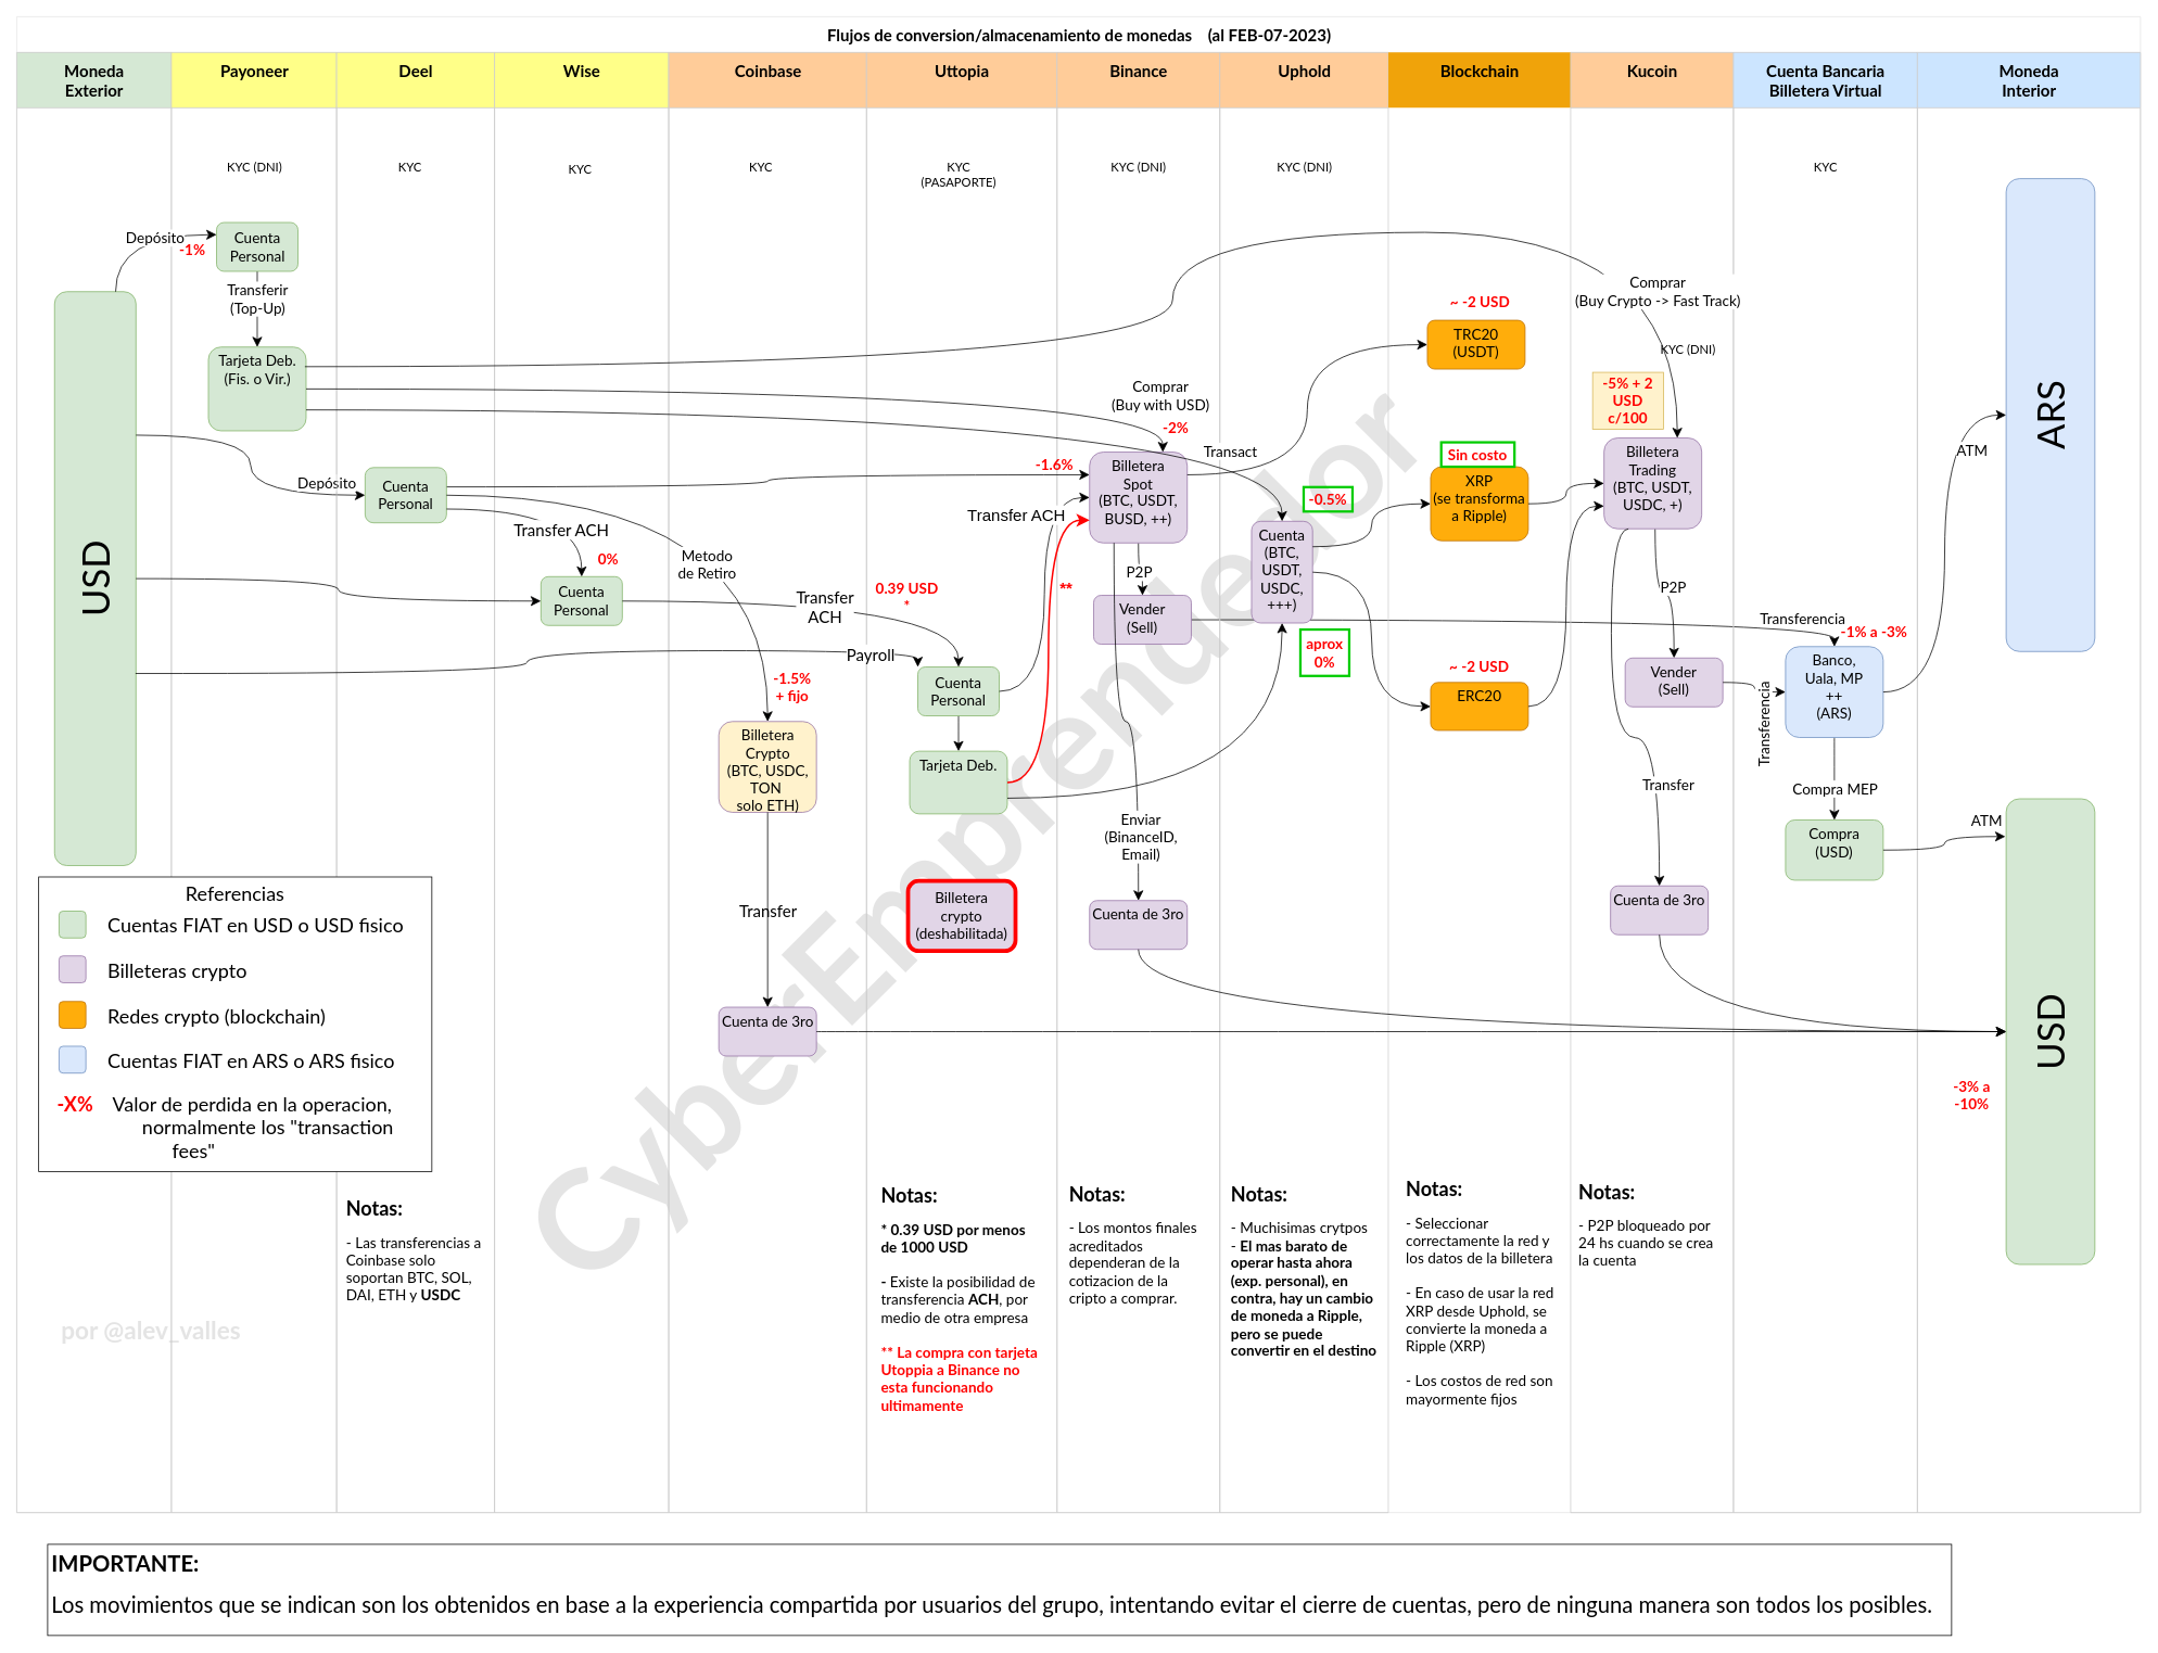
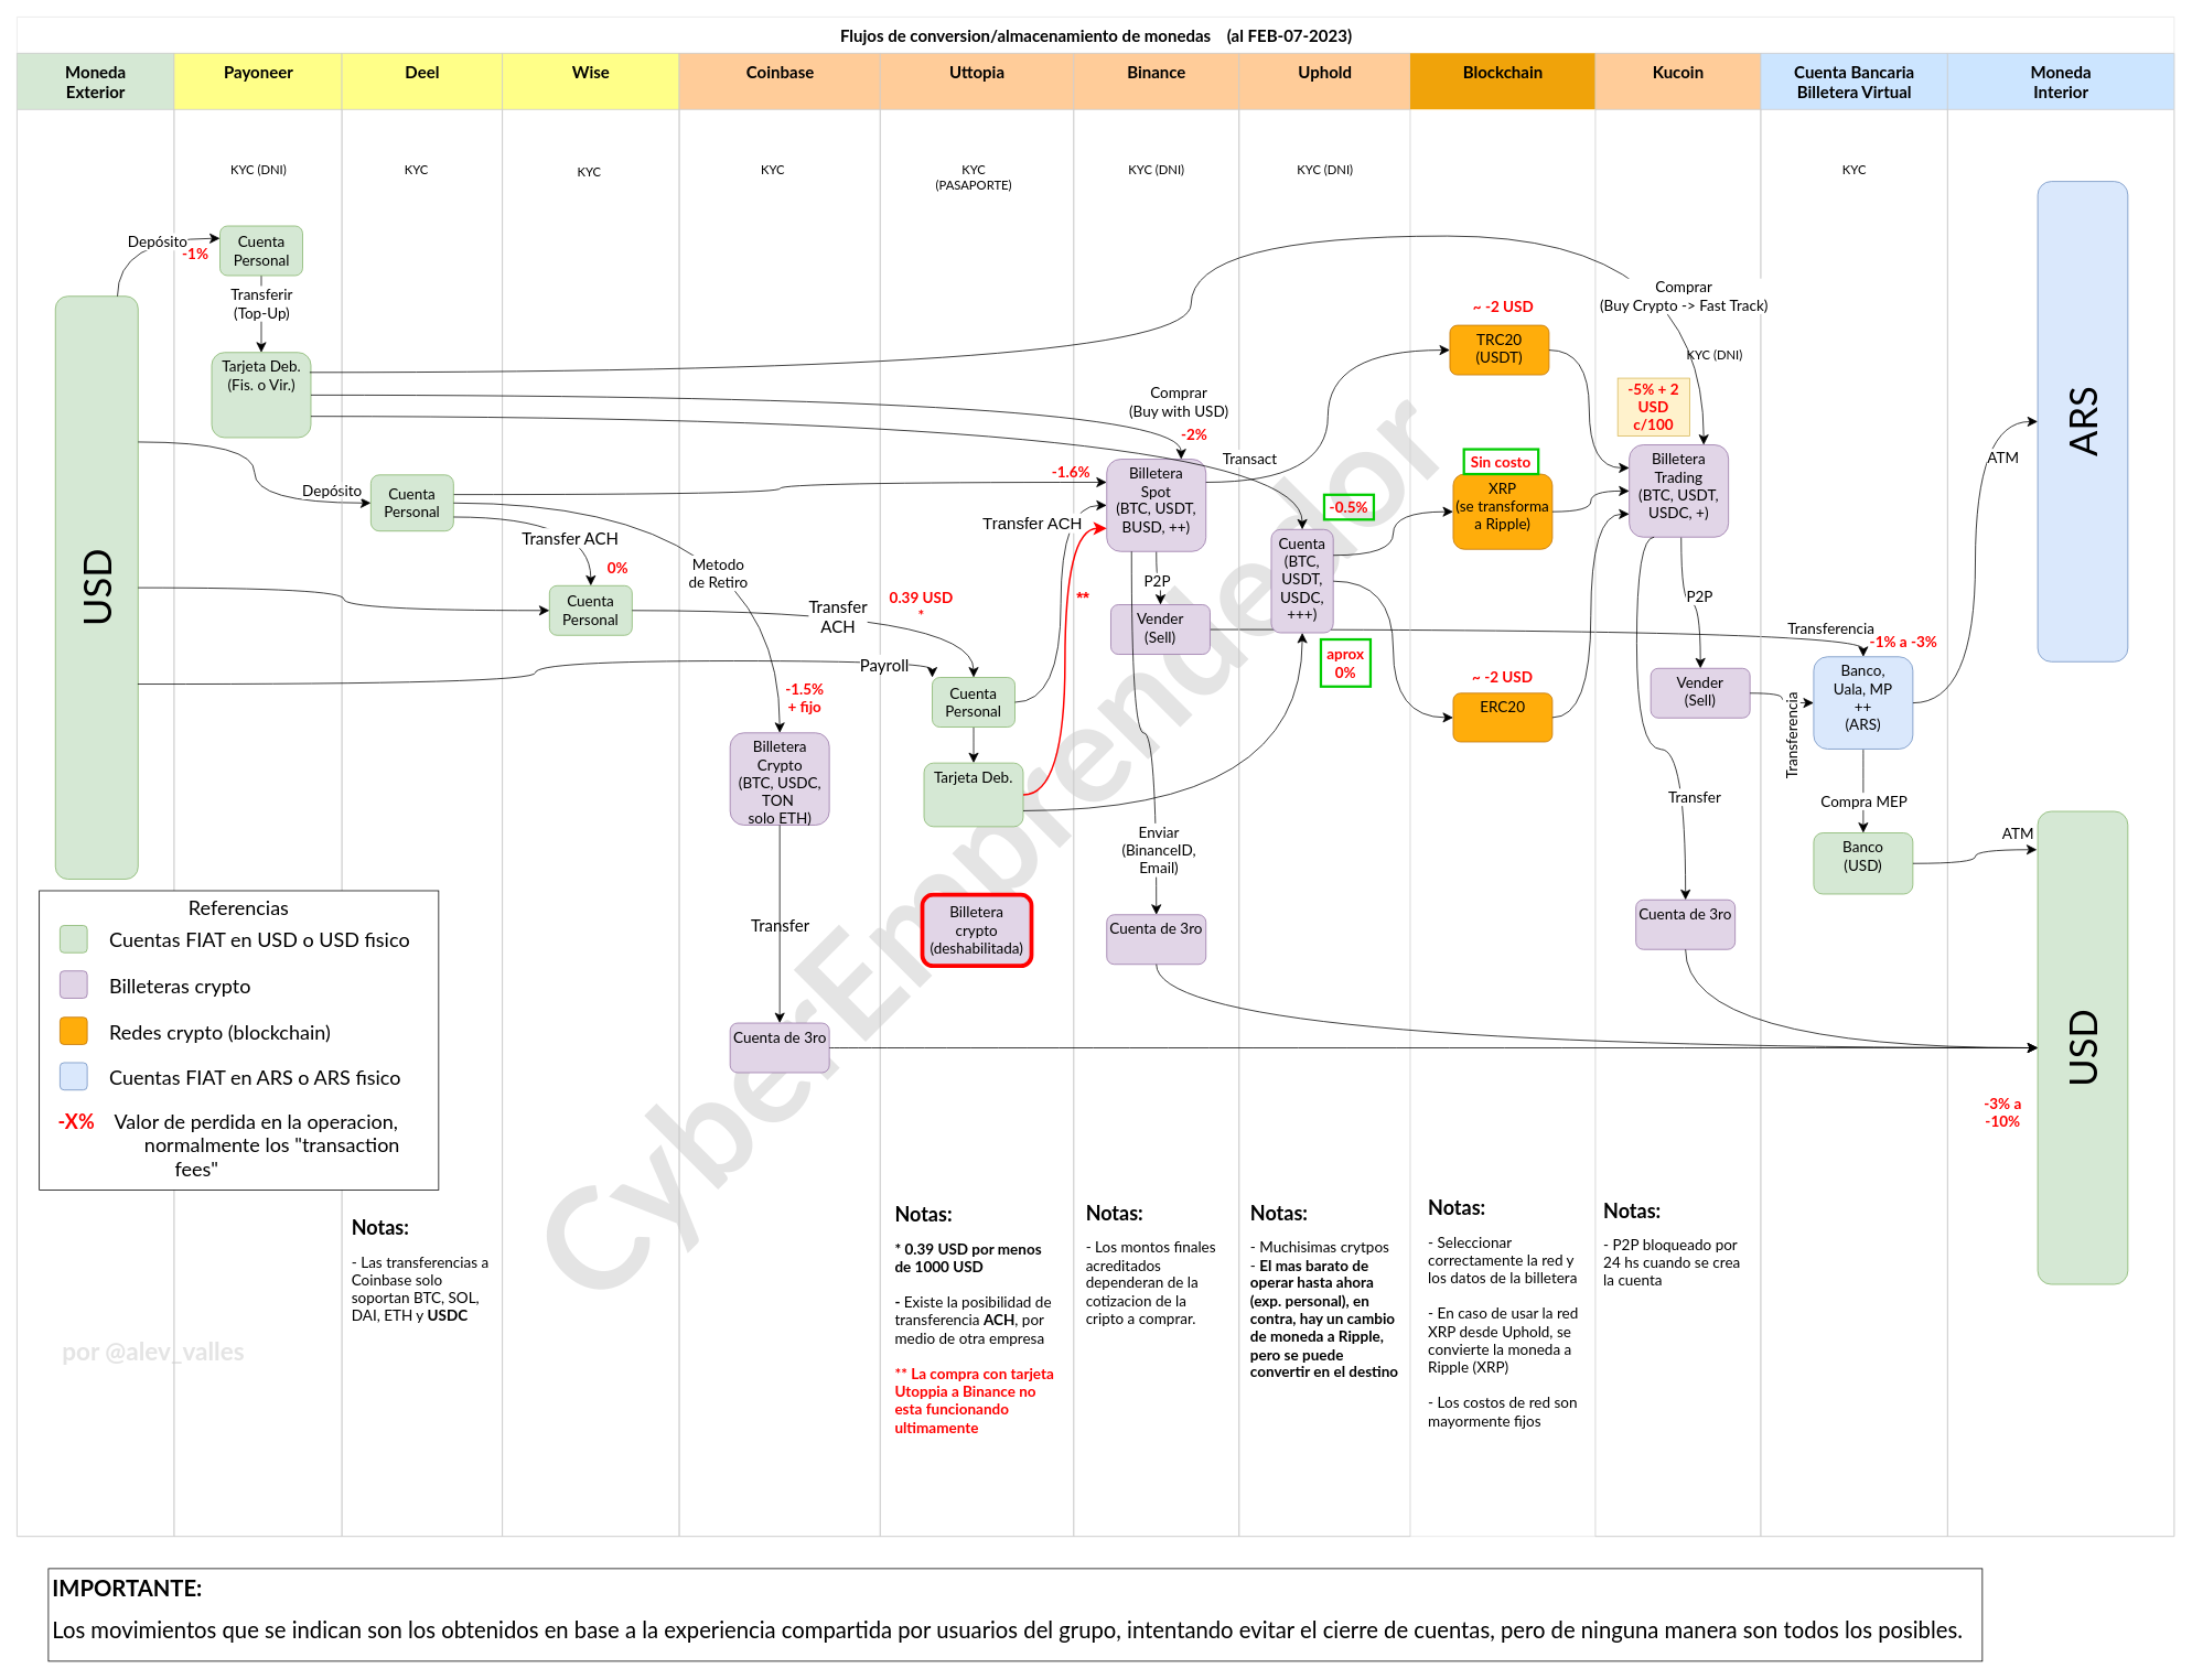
+ <mxCell id="113" style="edgeStyle=orthogonalEdgeStyle;rounded=1;orthogonalLoop=1;jettySize=auto;html=1;exitX=1;exitY=0.5;exitDx=0;exitDy=0;entryX=0;entryY=0.25;entryDx=0;entryDy=0;fontFamily=Lato;fontSource=https%3A%2F%2Ffonts.googleapis.com%2Fcss%3Ffamily%3DLato;fontSize=20;startArrow=none;startFill=0;curved=1;labelBackgroundColor=none;endFill=1;strokeWidth=1;endSize=10;startSize=10;" parent="6" source="76" target="84" edge="1"><mxGeometry relative="1" as="geometry" /></mxCell>
- <mxCell id="44" value="&lt;div style=&quot;font-size: 18px;&quot;&gt;Billetera&lt;/div&gt;&lt;div style=&quot;font-size: 18px;&quot;&gt;Crypto&lt;/div&gt;&lt;div style=&quot;font-size: 18px;&quot;&gt;(BTC, USDC,&lt;/div&gt;&lt;div style=&quot;font-size: 18px;&quot;&gt;TON&amp;nbsp;&lt;/div&gt;&lt;div style=&quot;font-size: 18px;&quot;&gt;solo ETH)&lt;br style=&quot;font-size: 18px;&quot;&gt;&lt;/div&gt;" style="whiteSpace=wrap;html=1;fontSize=18;fontFamily=Lato;verticalAlign=top;rounded=1;shadow=0;labelBackgroundColor=none;strokeWidth=1;fontSource=https%3A%2F%2Ffonts.googleapis.com%2Fcss%3Ffamily%3DLato;fillColor=#fff2cc;strokeColor=#9673a6;" parent="42" vertex="1"><mxGeometry x="61.5" y="822" width="120" height="111.61" as="geometry" /></mxCell>
+ <mxCell id="44" value="&lt;div style=&quot;font-size: 18px;&quot;&gt;Billetera&lt;/div&gt;&lt;div style=&quot;font-size: 18px;&quot;&gt;Crypto&lt;/div&gt;&lt;div style=&quot;font-size: 18px;&quot;&gt;(BTC, USDC,&lt;/div&gt;&lt;div style=&quot;font-size: 18px;&quot;&gt;TON&amp;nbsp;&lt;/div&gt;&lt;div style=&quot;font-size: 18px;&quot;&gt;solo ETH)&lt;br style=&quot;font-size: 18px;&quot;&gt;&lt;/div&gt;" style="whiteSpace=wrap;html=1;fontSize=18;fontFamily=Lato;verticalAlign=top;rounded=1;shadow=0;labelBackgroundColor=none;strokeWidth=1;fontSource=https%3A%2F%2Ffonts.googleapis.com%2Fcss%3Ffamily%3DLato;fillColor=#e1d5e7;strokeColor=#9673a6;" parent="42" vertex="1"><mxGeometry x="61.5" y="822" width="120" height="111.61" as="geometry" /></mxCell>
- <mxCell id="100" value="&lt;div&gt;Compra&lt;/div&gt;&lt;div&gt;(USD)&lt;/div&gt;" style="whiteSpace=wrap;html=1;fontSize=18;fontFamily=Lato;verticalAlign=top;rounded=1;shadow=0;labelBackgroundColor=none;strokeWidth=1;fontSource=https%3A%2F%2Ffonts.googleapis.com%2Fcss%3Ffamily%3DLato;fillColor=#d5e8d4;strokeColor=#82b366;" parent="94" vertex="1"><mxGeometry x="64" y="943" width="120" height="74" as="geometry" /></mxCell>
+ <mxCell id="100" value="&lt;div&gt;Banco&lt;/div&gt;&lt;div&gt;(USD)&lt;/div&gt;" style="whiteSpace=wrap;html=1;fontSize=18;fontFamily=Lato;verticalAlign=top;rounded=1;shadow=0;labelBackgroundColor=none;strokeWidth=1;fontSource=https%3A%2F%2Ffonts.googleapis.com%2Fcss%3Ffamily%3DLato;fillColor=#d5e8d4;strokeColor=#82b366;" parent="94" vertex="1"><mxGeometry x="64" y="943" width="120" height="74" as="geometry" /></mxCell>
